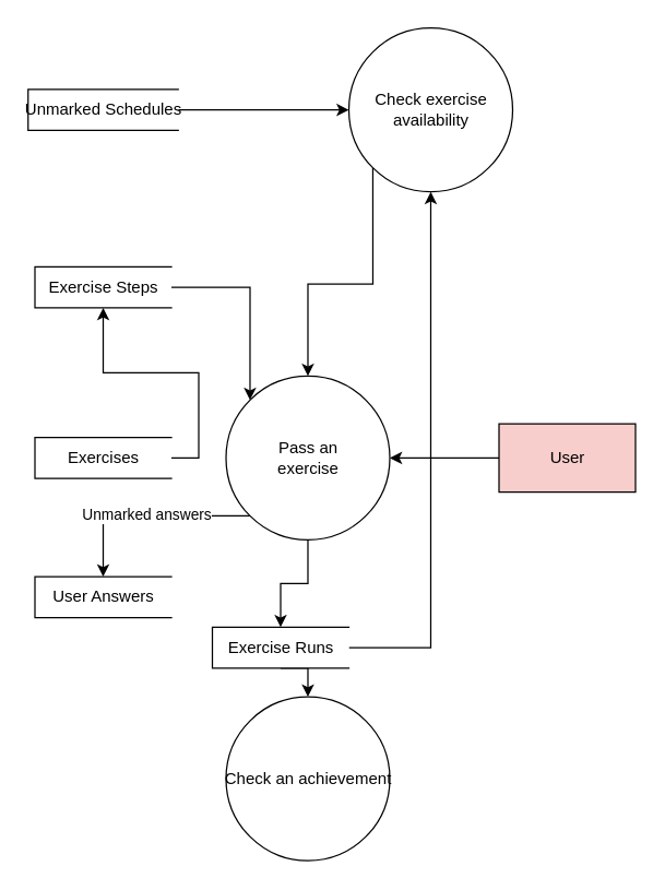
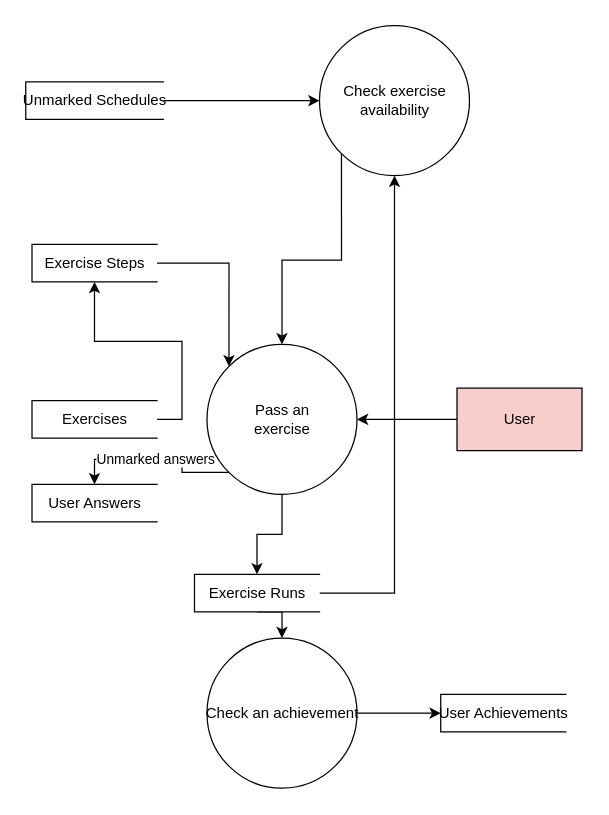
- <mxCell id="10" value="User Answers" style="html=1;dashed=0;whitespace=wrap;shape=partialRectangle;right=0;comic=0;" parent="1" vertex="1"><mxGeometry x="25" y="422" width="100" height="30" as="geometry" /></mxCell>
+ <mxCell id="10" value="User Answers" style="html=1;dashed=0;whitespace=wrap;shape=partialRectangle;right=0;comic=0;" parent="1" vertex="1"><mxGeometry x="25" y="387" width="100" height="30" as="geometry" /></mxCell>
+ <mxCell id="14" style="edgeStyle=orthogonalEdgeStyle;rounded=0;orthogonalLoop=1;jettySize=auto;html=1;exitX=1;exitY=0.5;exitDx=0;exitDy=0;entryX=0;entryY=0.5;entryDx=0;entryDy=0;" parent="1" source="15" target="16" edge="1"><mxGeometry relative="1" as="geometry" /></mxCell>
+ <mxCell id="16" value="User Achievements" style="html=1;dashed=0;whitespace=wrap;shape=partialRectangle;right=0;comic=0;" parent="1" vertex="1"><mxGeometry x="352" y="555" width="100" height="30" as="geometry" /></mxCell>
